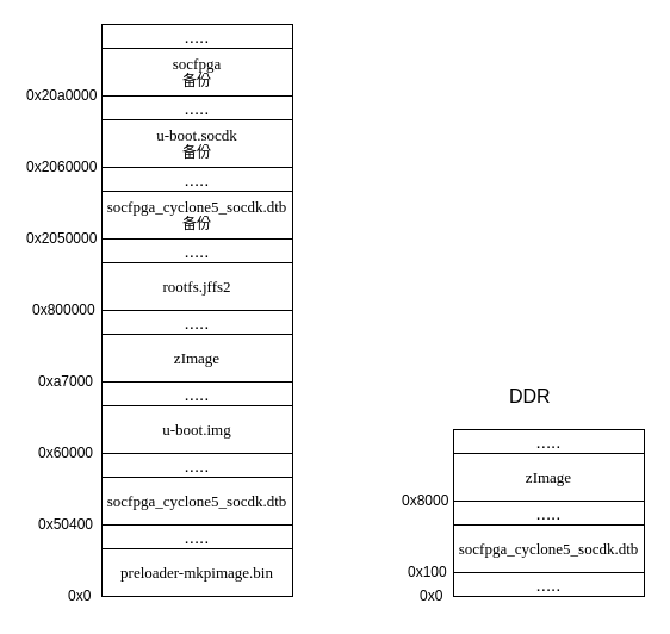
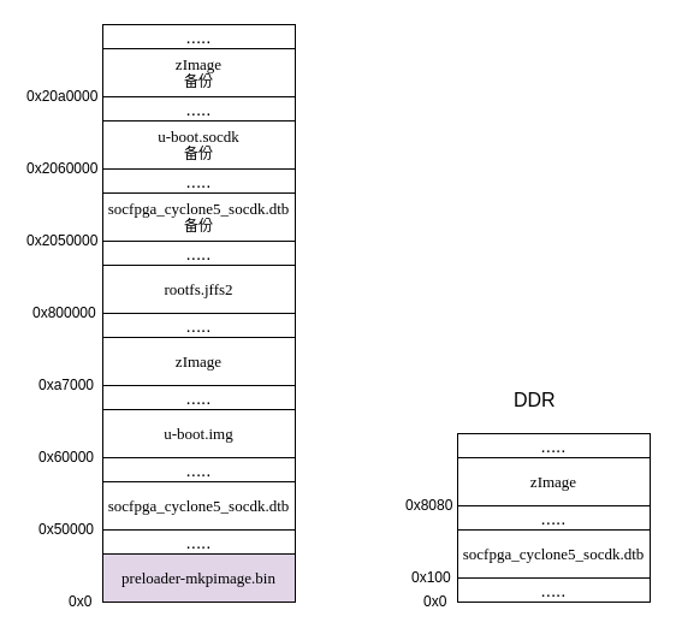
- <mxCell id="21" value="&lt;span style=&quot;font-family: &amp;#34;calibri&amp;#34;&quot;&gt;&lt;font&gt;&lt;font style=&quot;font-size: 13px&quot;&gt;socfpga&lt;br&gt;&lt;/font&gt;备份&lt;br&gt;&lt;/font&gt;&lt;/span&gt;" style="rounded=0;whiteSpace=wrap;html=1;" vertex="1" parent="1"><mxGeometry x="85" y="40" width="160" height="40" as="geometry" /></mxCell>
+ <mxCell id="21" value="&lt;span style=&quot;font-family: &amp;#34;calibri&amp;#34;&quot;&gt;&lt;font&gt;&lt;font style=&quot;font-size: 13px&quot;&gt;zImage&lt;br&gt;&lt;/font&gt;备份&lt;br&gt;&lt;/font&gt;&lt;/span&gt;" style="rounded=0;whiteSpace=wrap;html=1;" vertex="1" parent="1"><mxGeometry x="85" y="40" width="160" height="40" as="geometry" /></mxCell>
- <mxCell id="33" value="0x8000" style="text;html=1;resizable=0;points=[];autosize=1;align=left;verticalAlign=top;spacingTop=-4;" vertex="1" parent="1"><mxGeometry x="335" y="410" width="50" height="20" as="geometry" /></mxCell>
+ <mxCell id="33" value="0x8080" style="text;html=1;resizable=0;points=[];autosize=1;align=left;verticalAlign=top;spacingTop=-4;" vertex="1" parent="1"><mxGeometry x="335" y="410" width="50" height="20" as="geometry" /></mxCell>
- <mxCell id="7" value="0x50400" style="text;html=1;resizable=0;points=[];autosize=1;align=left;verticalAlign=top;spacingTop=-4;" vertex="1" parent="1"><mxGeometry x="30" y="430" width="60" height="20" as="geometry" /></mxCell>
+ <mxCell id="7" value="0x50000" style="text;html=1;resizable=0;points=[];autosize=1;align=left;verticalAlign=top;spacingTop=-4;" vertex="1" parent="1"><mxGeometry x="30" y="430" width="60" height="20" as="geometry" /></mxCell>
- <mxCell id="3" value="&lt;span style=&quot;font-family: &amp;#34;calibri&amp;#34;&quot;&gt;&lt;font style=&quot;font-size: 13px&quot;&gt;preloader-mkpimage.bin&lt;/font&gt;&lt;/span&gt;" style="rounded=0;whiteSpace=wrap;html=1;" vertex="1" parent="1"><mxGeometry x="85" y="460" width="160" height="40" as="geometry" /></mxCell>
+ <mxCell id="3" value="&lt;span style=&quot;font-family: &amp;#34;calibri&amp;#34;&quot;&gt;&lt;font style=&quot;font-size: 13px&quot;&gt;preloader-mkpimage.bin&lt;/font&gt;&lt;/span&gt;" style="rounded=0;whiteSpace=wrap;html=1;fillColor=#e1d5e7;" vertex="1" parent="1"><mxGeometry x="85" y="460" width="160" height="40" as="geometry" /></mxCell>
